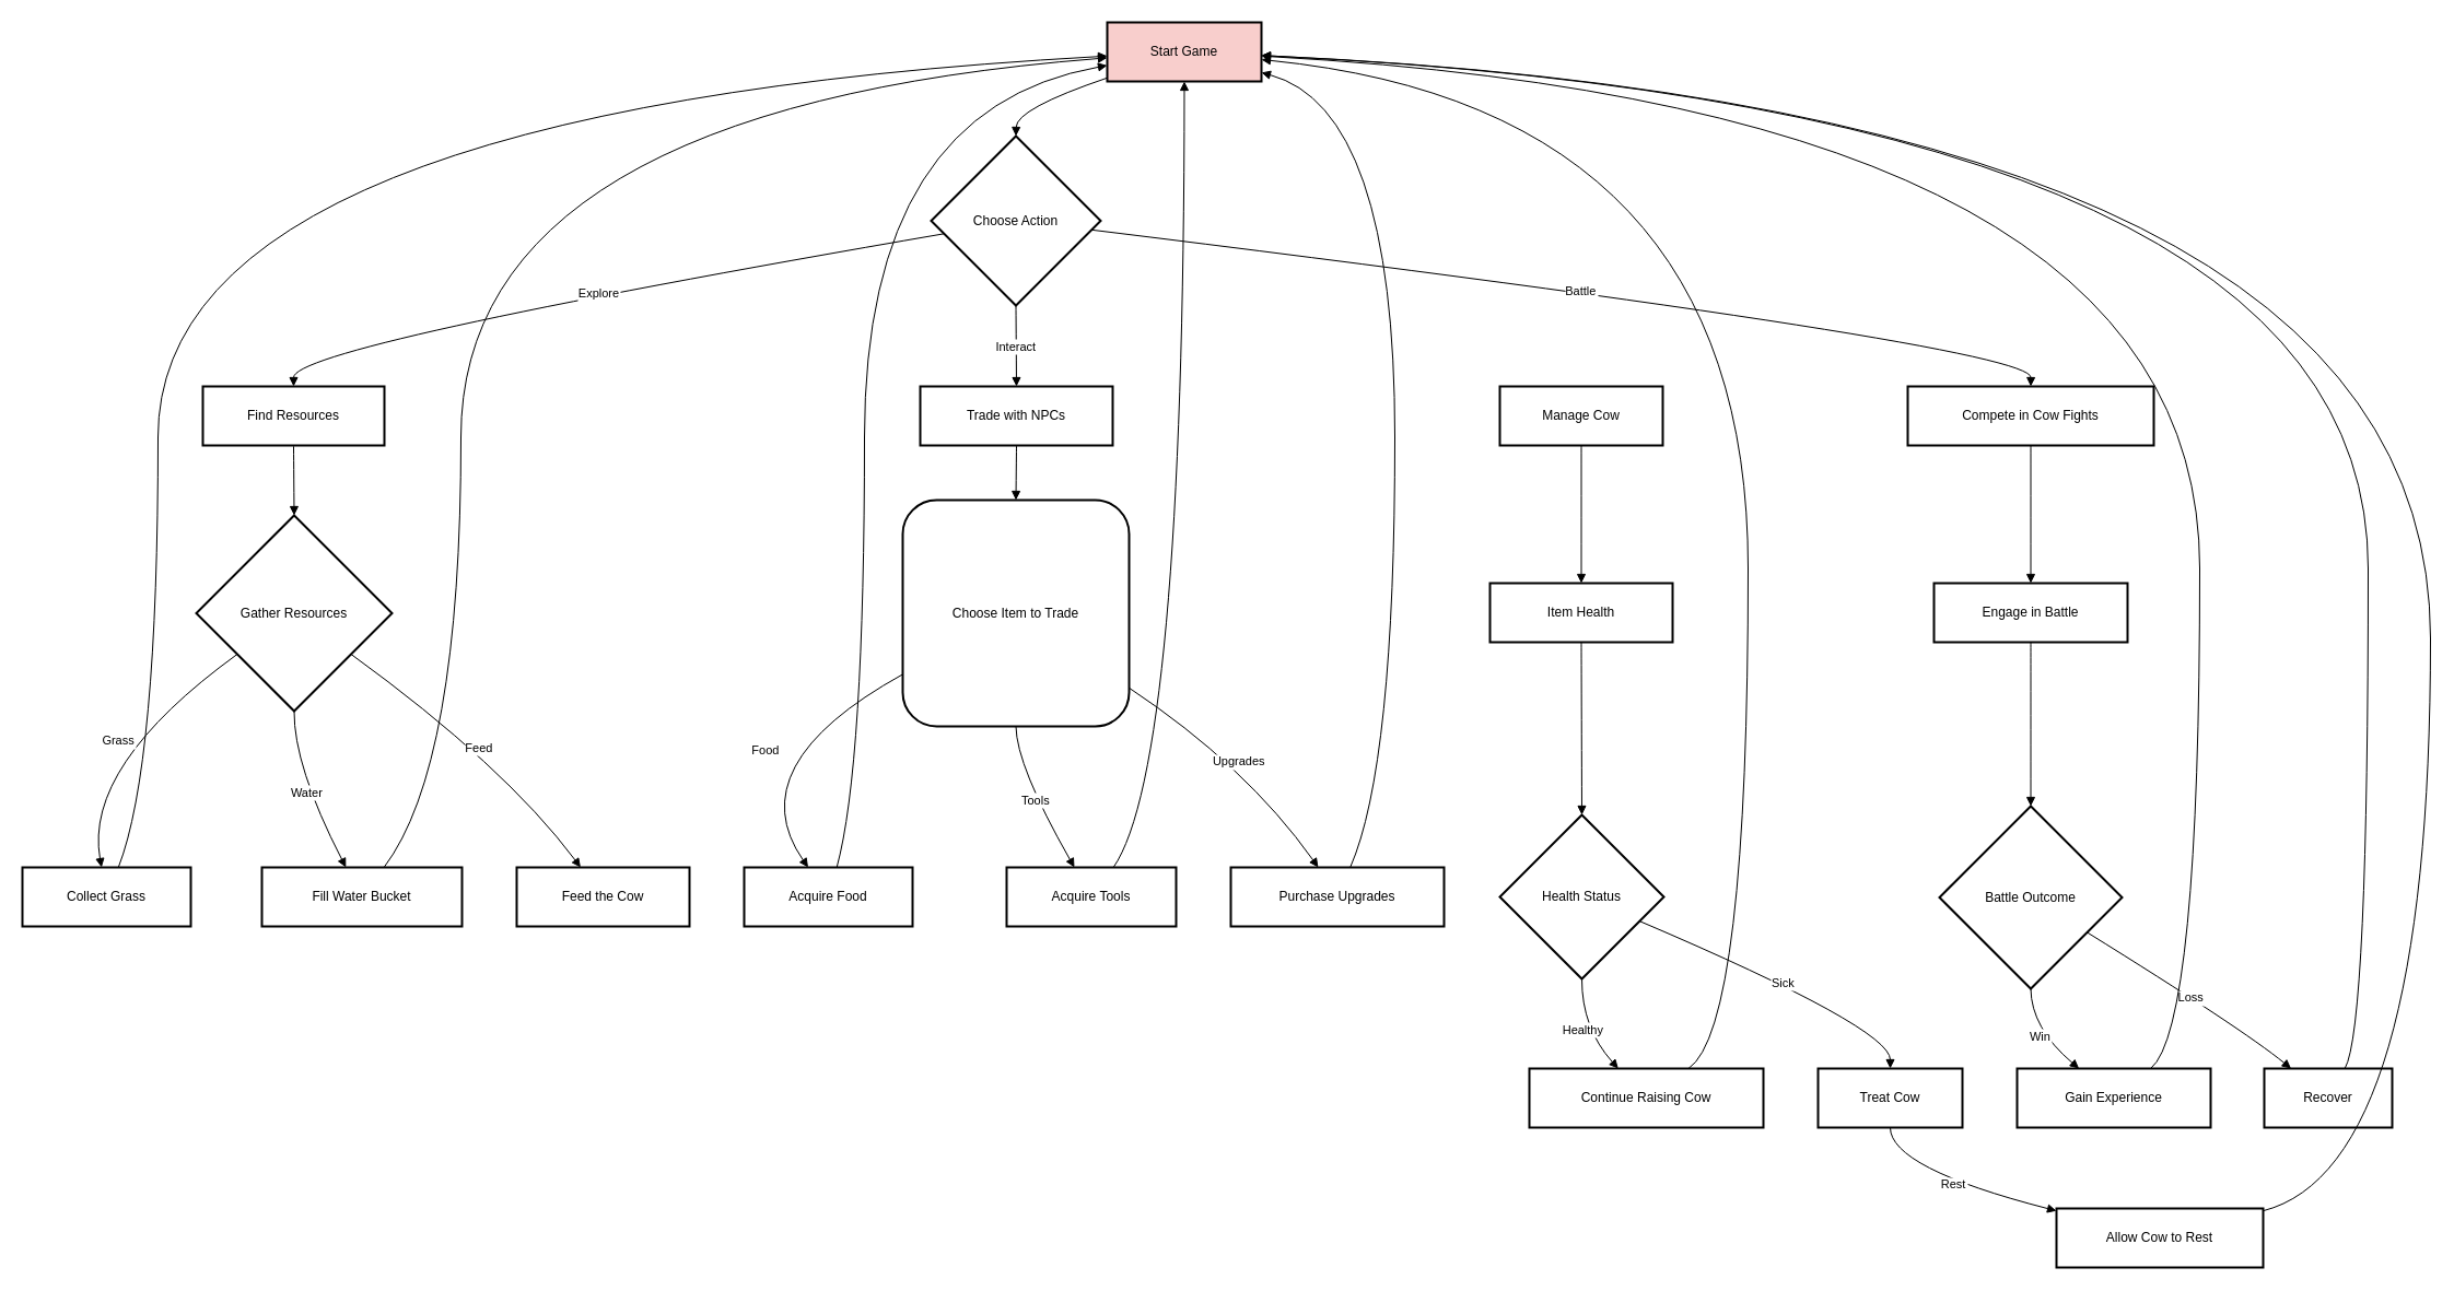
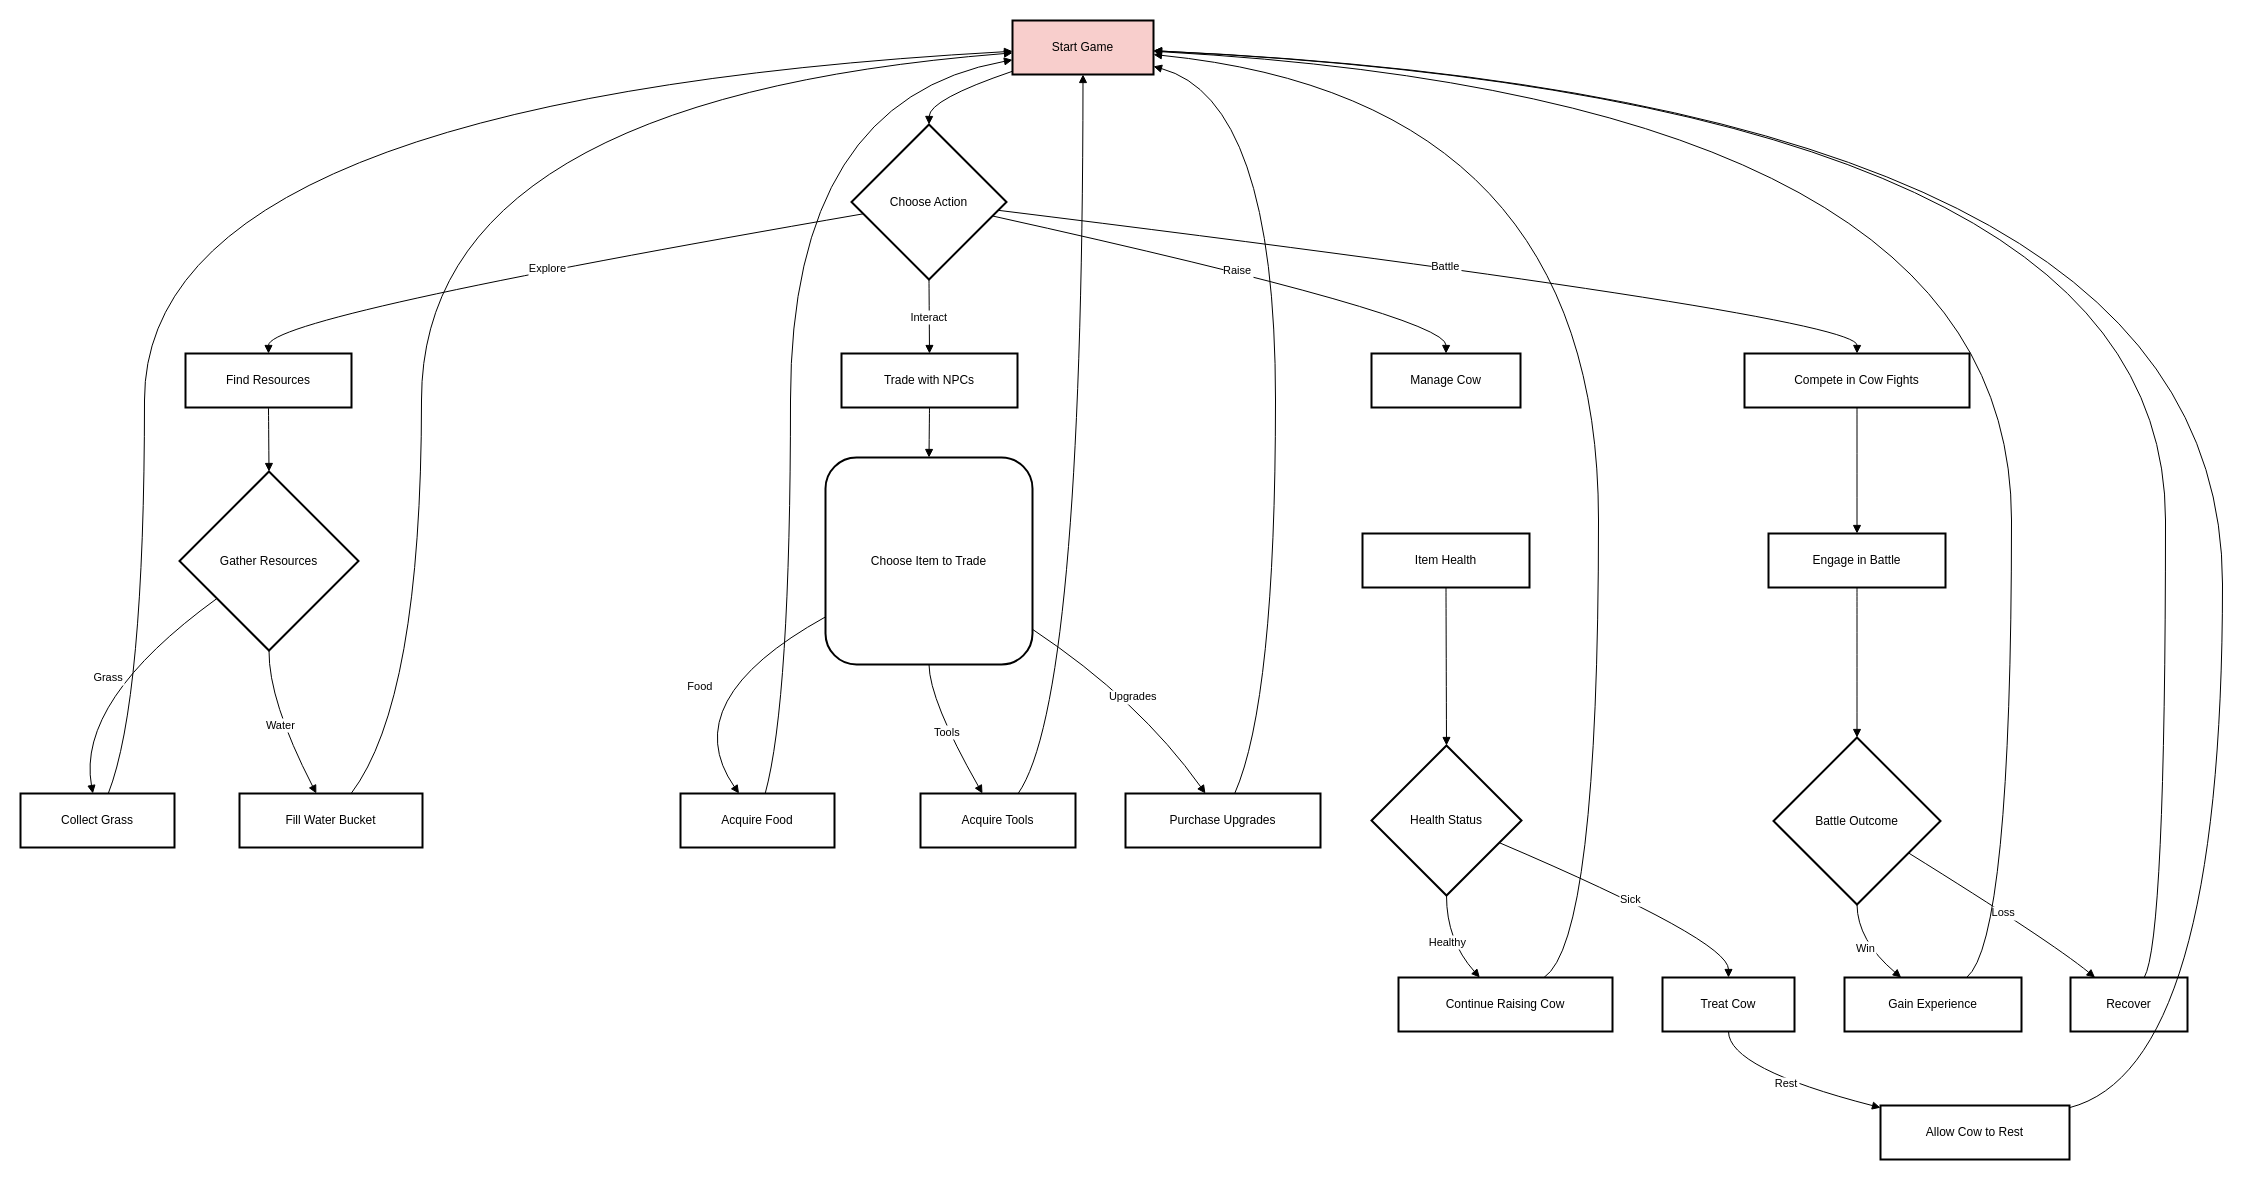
+ <mxCell id="28" value="Raise" style="curved=1;startArrow=none;endArrow=block;exitX=1;exitY=0.61;entryX=0.5;entryY=-0.01;" parent="1" source="3" target="6" edge="1"><mxGeometry relative="1" as="geometry"><Array as="points"><mxPoint x="1446" y="316" /></Array></mxGeometry></mxCell>
- <mxCell id="38" value="" style="curved=1;startArrow=none;endArrow=block;exitX=0.5;exitY=0.99;entryX=0.5;entryY=0;" parent="1" source="6" target="16" edge="1"><mxGeometry relative="1" as="geometry"><Array as="points" /></mxGeometry></mxCell>
- <mxCell id="33" value="Feed" style="curved=1;startArrow=none;endArrow=block;exitX=1;exitY=0.86;entryX=0.37;entryY=0;" parent="1" source="8" target="11" edge="1"><mxGeometry relative="1" as="geometry"><Array as="points"><mxPoint x="461" y="700" /></Array></mxGeometry></mxCell>
- <mxCell id="11" value="Feed the Cow" style="whiteSpace=wrap;strokeWidth=2;" parent="1" vertex="1"><mxGeometry x="472" y="793" width="158" height="54" as="geometry" /></mxCell>
